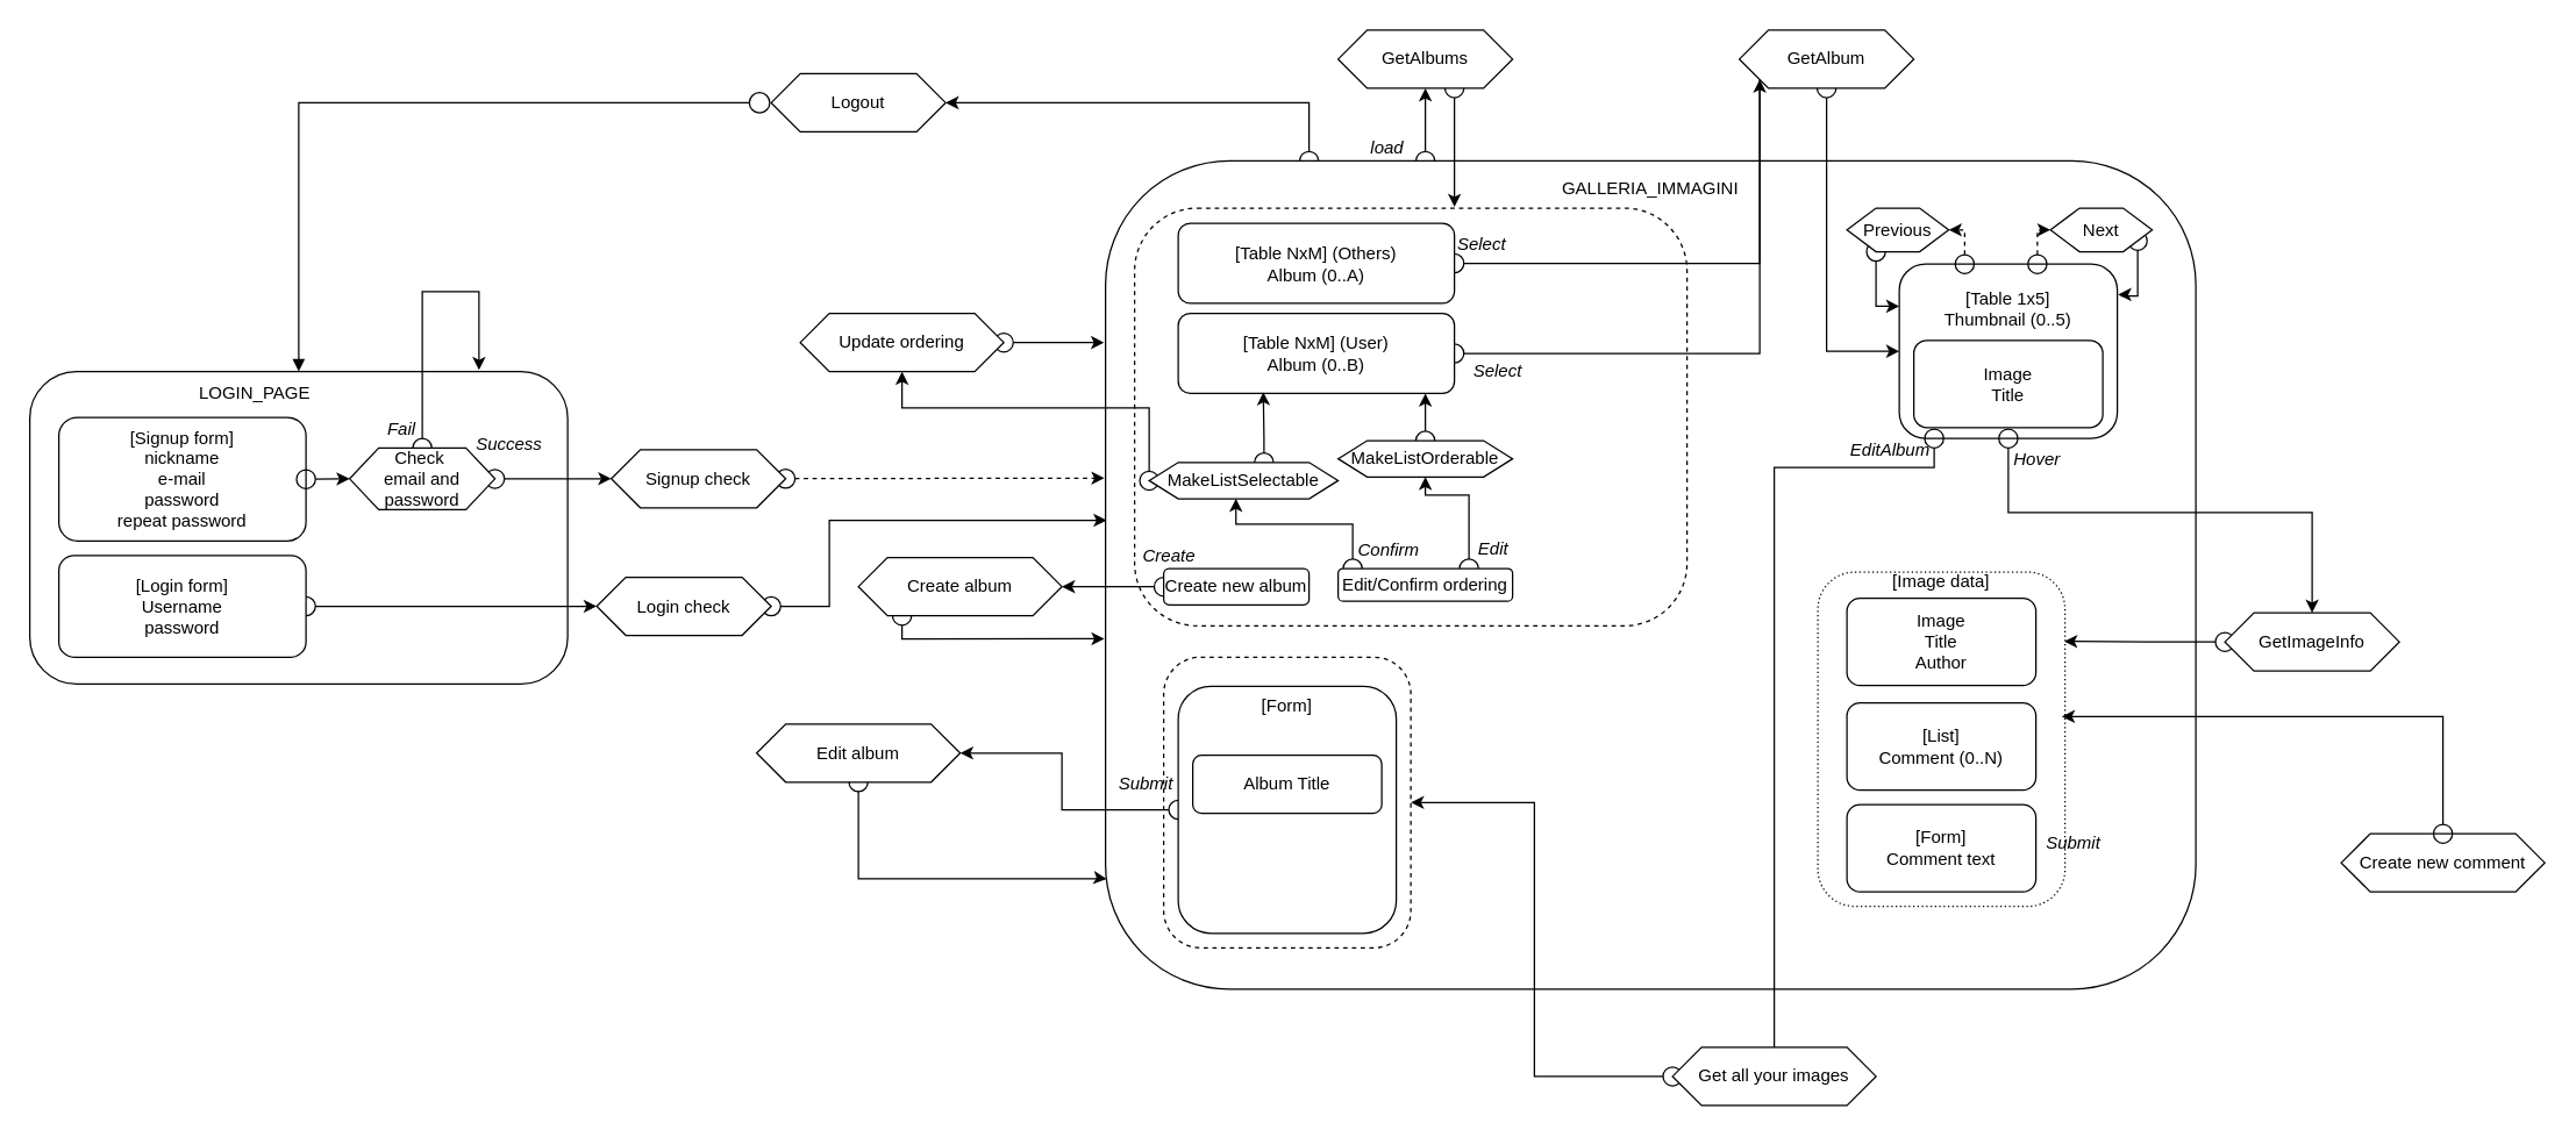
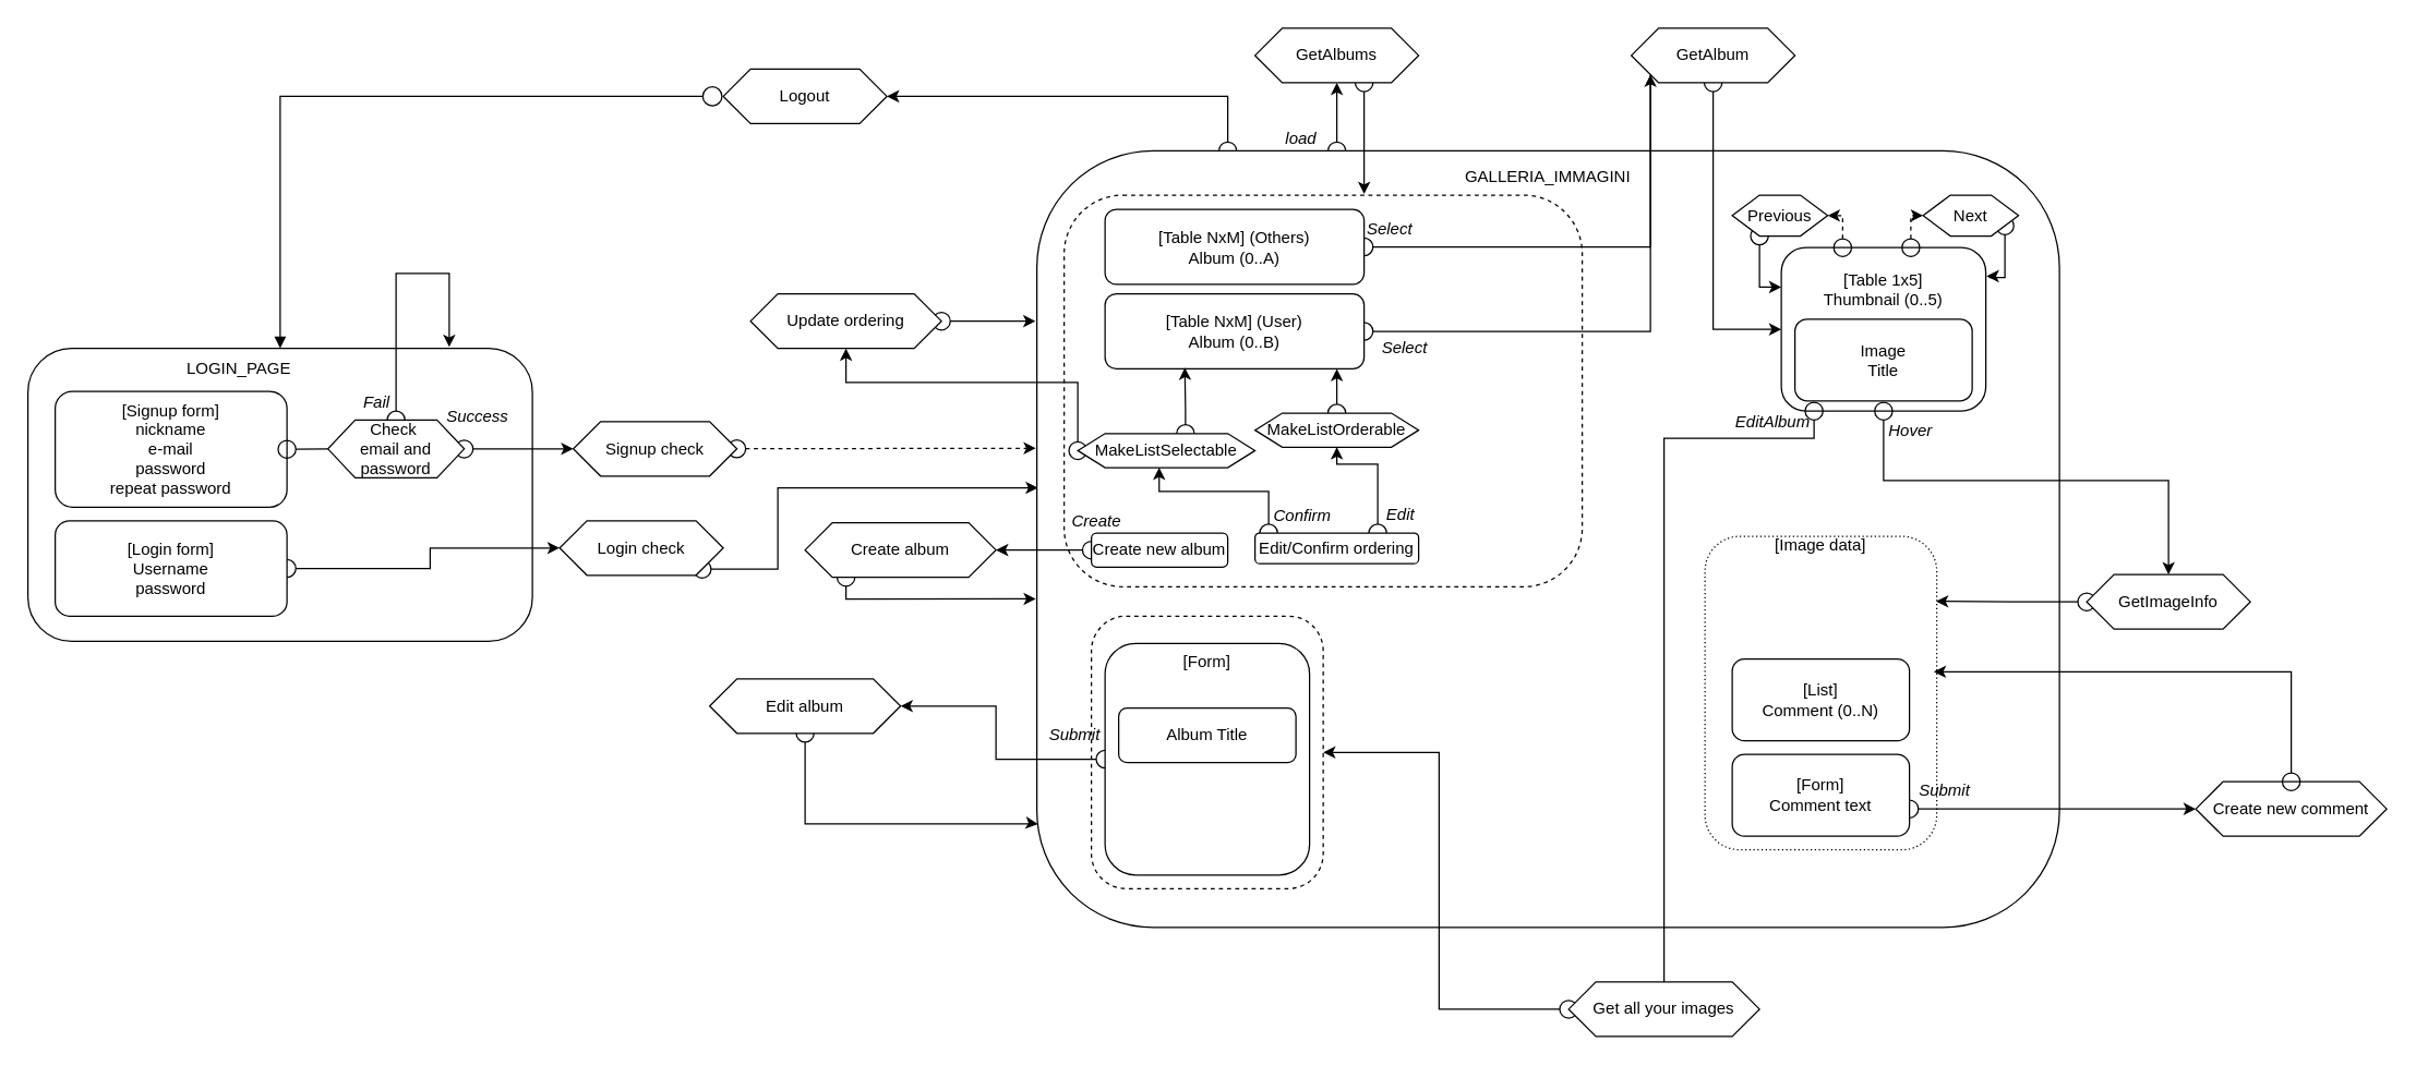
- <mxCell id="68" value="" style="endArrow=classic;html=1;rounded=0;startSize=13;exitX=1;exitY=0.5;exitDx=0;exitDy=0;entryX=0;entryY=0.5;entryDx=0;entryDy=0;startArrow=oval;startFill=0;" parent="1" source="7" target="67" edge="1"><mxGeometry width="50" height="50" relative="1" as="geometry"><mxPoint x="200" y="360" as="sourcePoint" /><mxPoint x="250" y="310" as="targetPoint" /></mxGeometry></mxCell>
+ <mxCell id="68" value="" style="endArrow=none;html=1;rounded=0;startSize=13;exitX=1;exitY=0.5;exitDx=0;exitDy=0;entryX=0;entryY=0.5;entryDx=0;entryDy=0;startArrow=oval;startFill=0;" parent="1" source="7" target="67" edge="1"><mxGeometry width="50" height="50" relative="1" as="geometry"><mxPoint x="200" y="360" as="sourcePoint" /><mxPoint x="250" y="310" as="targetPoint" /></mxGeometry></mxCell>
- <mxCell id="3" value="Login check" style="shape=hexagon;perimeter=hexagonPerimeter2;whiteSpace=wrap;html=1;fixedSize=1;strokeColor=default;" parent="1" vertex="1"><mxGeometry x="410" y="396.5" width="120" height="40" as="geometry" /></mxCell>
+ <mxCell id="3" value="Login check" style="shape=hexagon;perimeter=hexagonPerimeter2;whiteSpace=wrap;html=1;fixedSize=1;strokeColor=default;" parent="1" vertex="1"><mxGeometry x="410" y="381.5" width="120" height="40" as="geometry" /></mxCell>
- <mxCell id="36" value="Image&lt;br&gt;Title&lt;br&gt;Author" style="rounded=1;whiteSpace=wrap;html=1;strokeColor=default;" parent="1" vertex="1"><mxGeometry x="1270" y="411" width="130" height="60" as="geometry" /></mxCell>
+ <mxCell id="38" style="edgeStyle=elbowEdgeStyle;rounded=0;orthogonalLoop=1;jettySize=auto;html=1;entryX=0;entryY=0.5;entryDx=0;entryDy=0;startArrow=oval;startFill=0;startSize=13;" parent="1" source="39" target="11" edge="1"><mxGeometry relative="1" as="geometry"><Array as="points"><mxPoint x="1450" y="593" /><mxPoint x="1480" y="560" /></Array></mxGeometry></mxCell>
